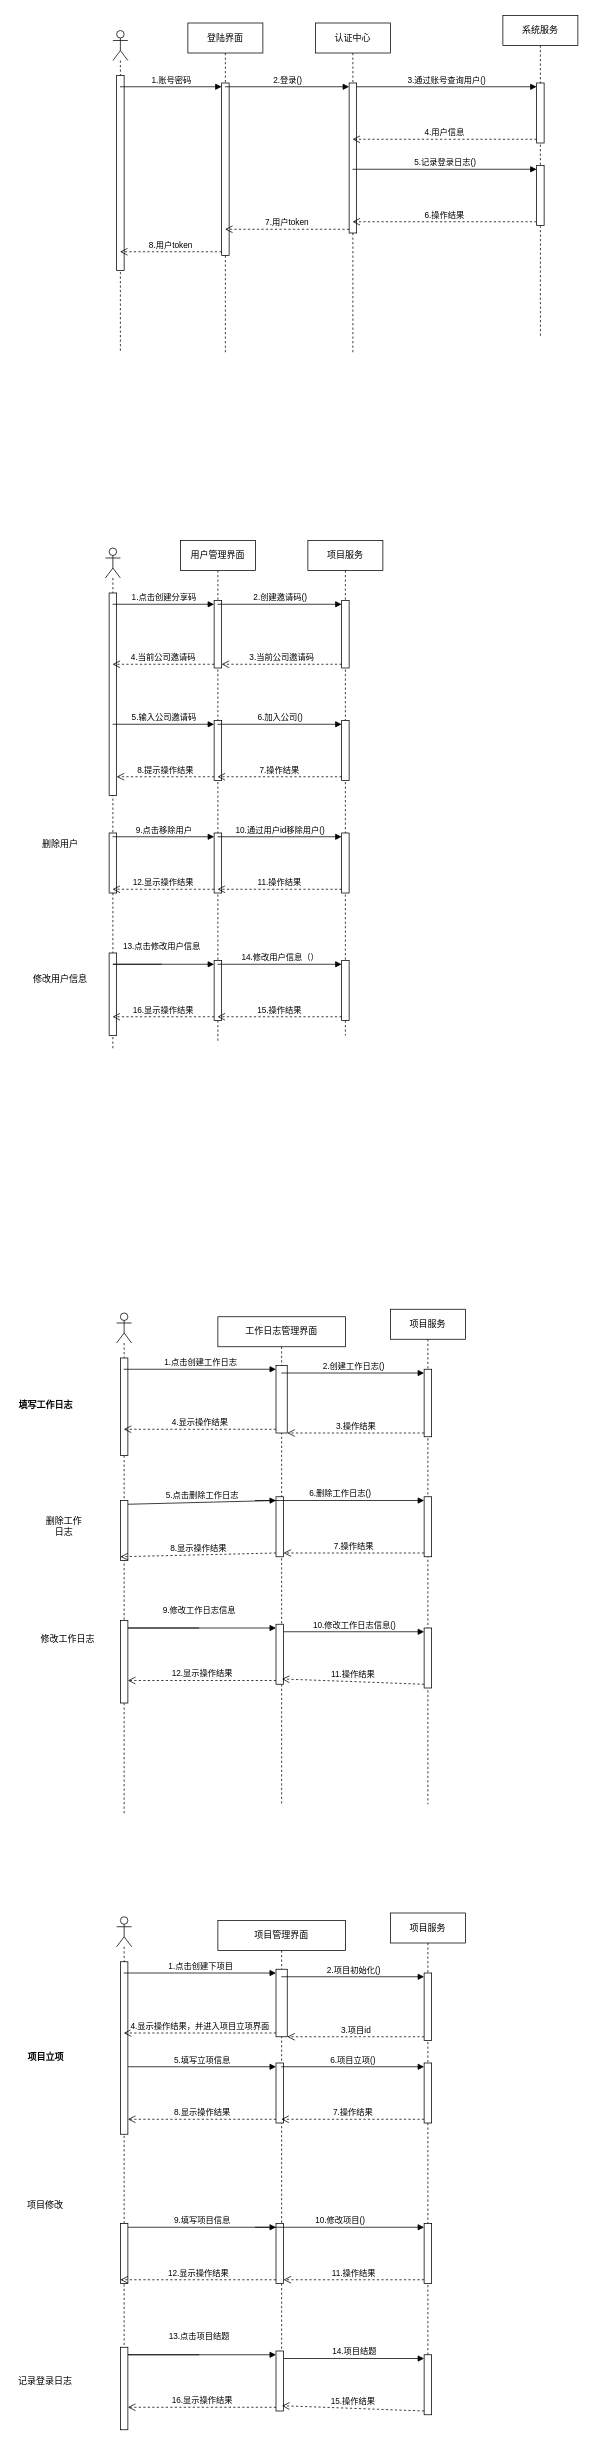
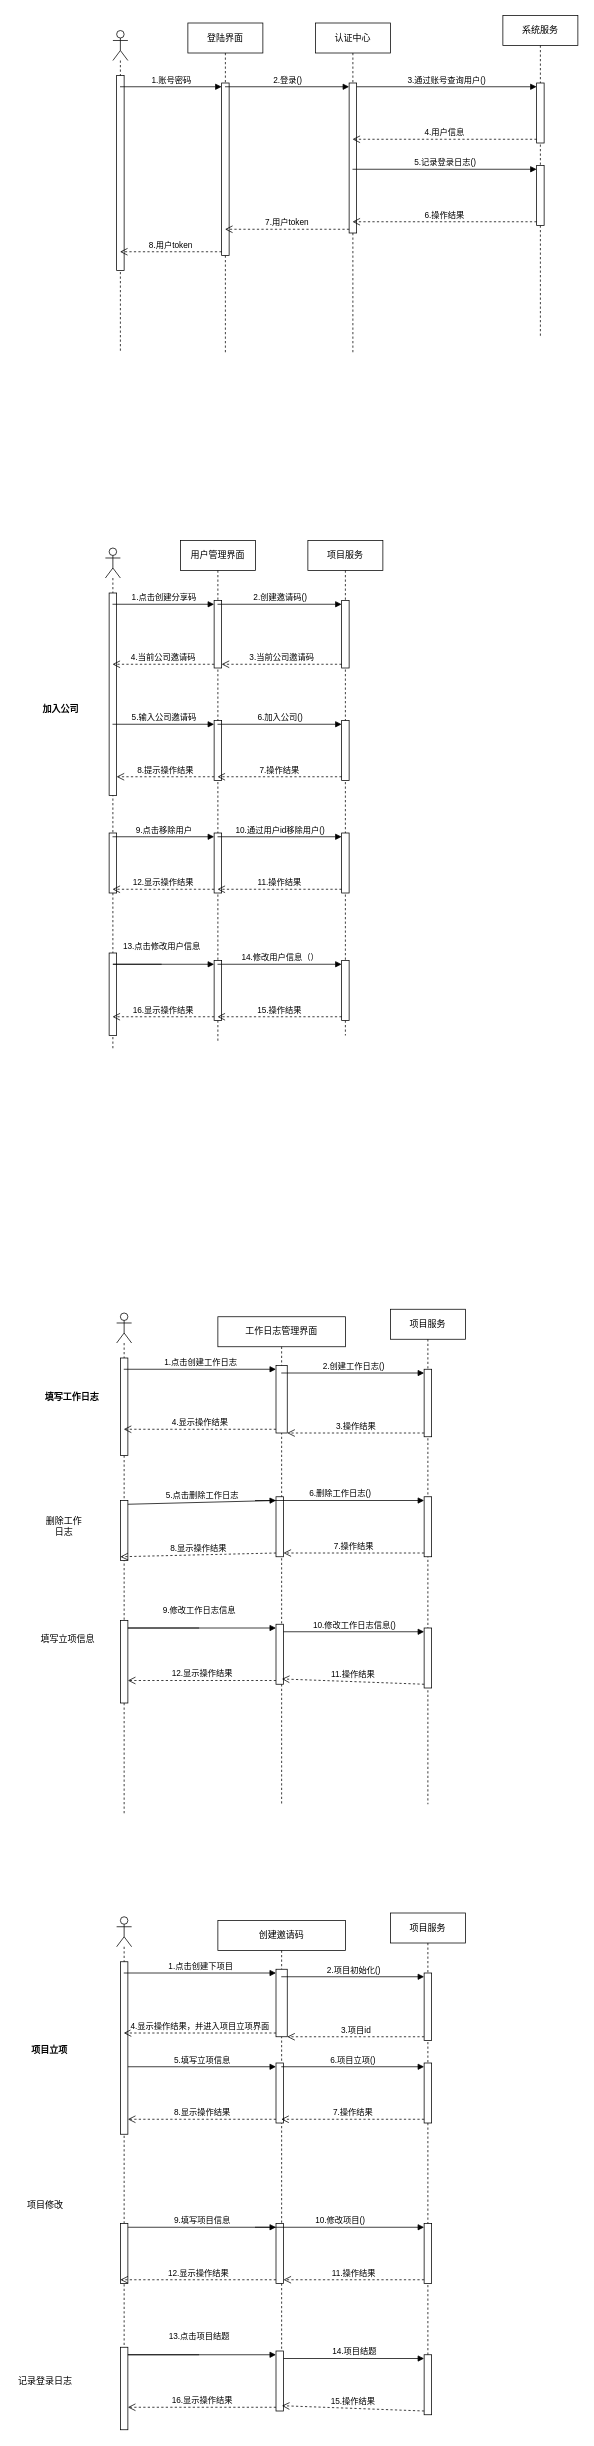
+ <mxCell id="42" value="加入公司" style="text;align=center;fontStyle=1;verticalAlign=middle;spacingLeft=3;spacingRight=3;strokeColor=none;rotatable=0;points=[[0,0.5],[1,0.5]];portConstraint=eastwest;html=1;" vertex="1" parent="1"><mxGeometry x="40" y="932" width="80" height="26" as="geometry" /></mxCell>
- <mxCell id="43" value="删除用户" style="text;html=1;align=center;verticalAlign=middle;whiteSpace=wrap;rounded=0;" vertex="1" parent="1"><mxGeometry x="50" y="1110" width="60" height="30" as="geometry" /></mxCell>
- <mxCell id="48" value="修改用户信息" style="text;html=1;align=center;verticalAlign=middle;whiteSpace=wrap;rounded=0;" vertex="1" parent="1"><mxGeometry x="40" y="1290" width="80" height="30" as="geometry" /></mxCell>
- <mxCell id="70" value="填写工作日志" style="text;align=center;fontStyle=1;verticalAlign=middle;spacingLeft=3;spacingRight=3;strokeColor=none;rotatable=0;points=[[0,0.5],[1,0.5]];portConstraint=eastwest;html=1;" vertex="1" parent="1"><mxGeometry x="20" y="1860" width="80" height="26" as="geometry" /></mxCell>
+ <mxCell id="70" value="填写工作日志" style="text;align=center;fontStyle=1;verticalAlign=middle;spacingLeft=3;spacingRight=3;strokeColor=none;rotatable=0;points=[[0,0.5],[1,0.5]];portConstraint=eastwest;html=1;" vertex="1" parent="1"><mxGeometry x="55" y="1850" width="80" height="26" as="geometry" /></mxCell>
- <mxCell id="77" value="修改工作日志" style="text;html=1;align=center;verticalAlign=middle;whiteSpace=wrap;rounded=0;" vertex="1" parent="1"><mxGeometry x="50" y="2170" width="80" height="30" as="geometry" /></mxCell>
+ <mxCell id="77" value="填写立项信息" style="text;html=1;align=center;verticalAlign=middle;whiteSpace=wrap;rounded=0;" vertex="1" parent="1"><mxGeometry x="50" y="2170" width="80" height="30" as="geometry" /></mxCell>
- <mxCell id="88" value="项目管理界面" style="shape=umlLifeline;perimeter=lifelinePerimeter;whiteSpace=wrap;html=1;container=1;dropTarget=0;collapsible=0;recursiveResize=0;outlineConnect=0;portConstraint=eastwest;newEdgeStyle={&quot;curved&quot;:0,&quot;rounded&quot;:0};" vertex="1" parent="1"><mxGeometry x="290" y="2560" width="170" height="650" as="geometry" /></mxCell>
+ <mxCell id="88" value="创建邀请码" style="shape=umlLifeline;perimeter=lifelinePerimeter;whiteSpace=wrap;html=1;container=1;dropTarget=0;collapsible=0;recursiveResize=0;outlineConnect=0;portConstraint=eastwest;newEdgeStyle={&quot;curved&quot;:0,&quot;rounded&quot;:0};" vertex="1" parent="1"><mxGeometry x="290" y="2560" width="170" height="650" as="geometry" /></mxCell>
- <mxCell id="99" value="项目立项" style="text;align=center;fontStyle=1;verticalAlign=middle;spacingLeft=3;spacingRight=3;strokeColor=none;rotatable=0;points=[[0,0.5],[1,0.5]];portConstraint=eastwest;html=1;" vertex="1" parent="1"><mxGeometry x="20" y="2730" width="80" height="26" as="geometry" /></mxCell>
+ <mxCell id="99" value="项目立项" style="text;align=center;fontStyle=1;verticalAlign=middle;spacingLeft=3;spacingRight=3;strokeColor=none;rotatable=0;points=[[0,0.5],[1,0.5]];portConstraint=eastwest;html=1;" vertex="1" parent="1"><mxGeometry x="25" y="2720" width="80" height="26" as="geometry" /></mxCell>
